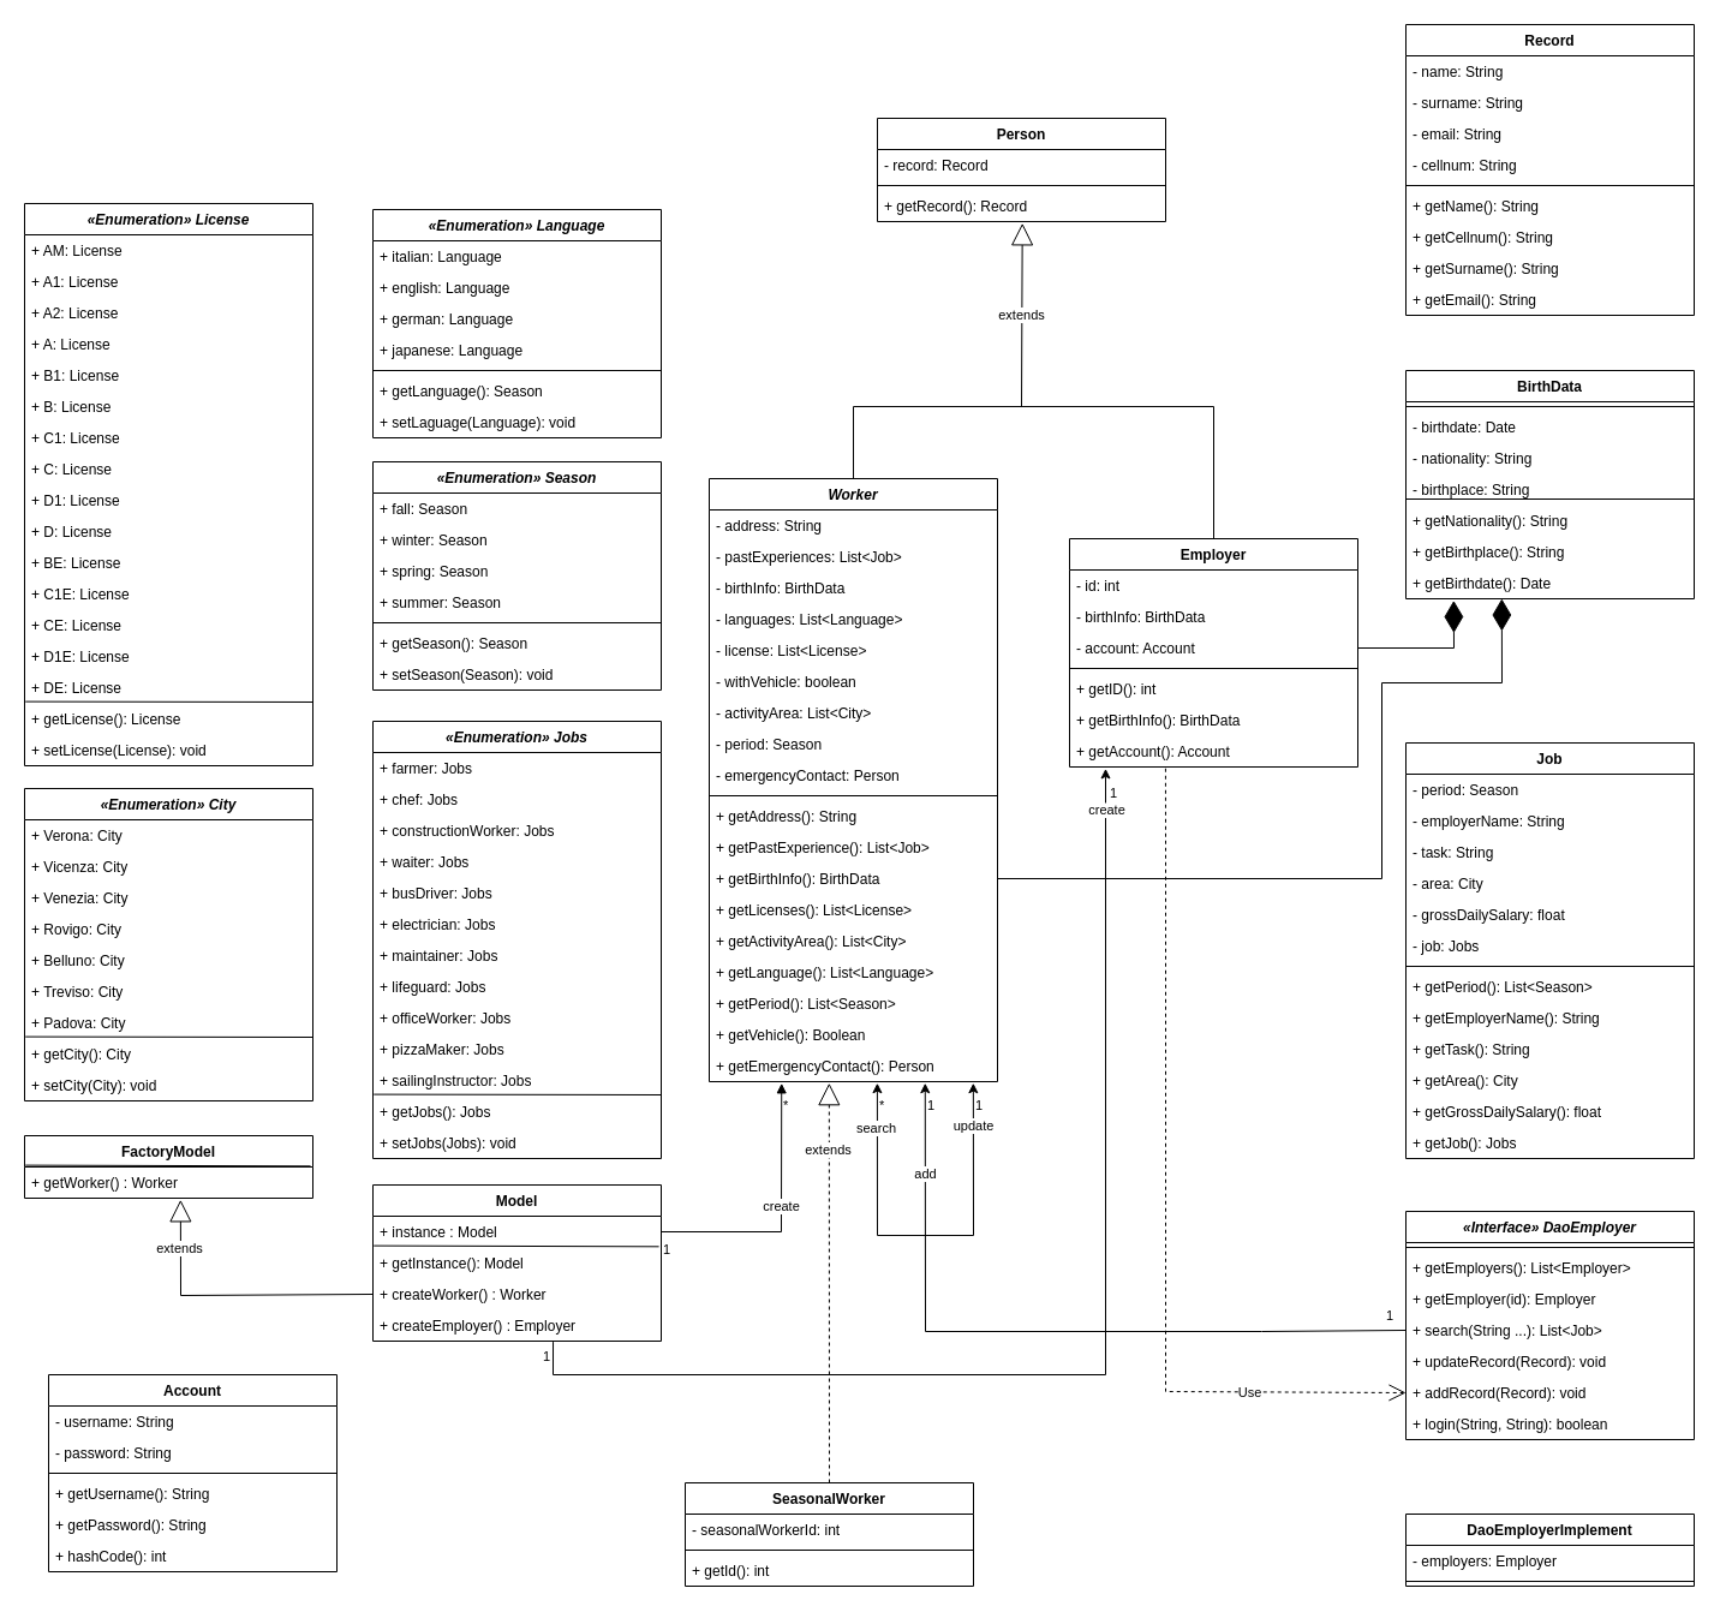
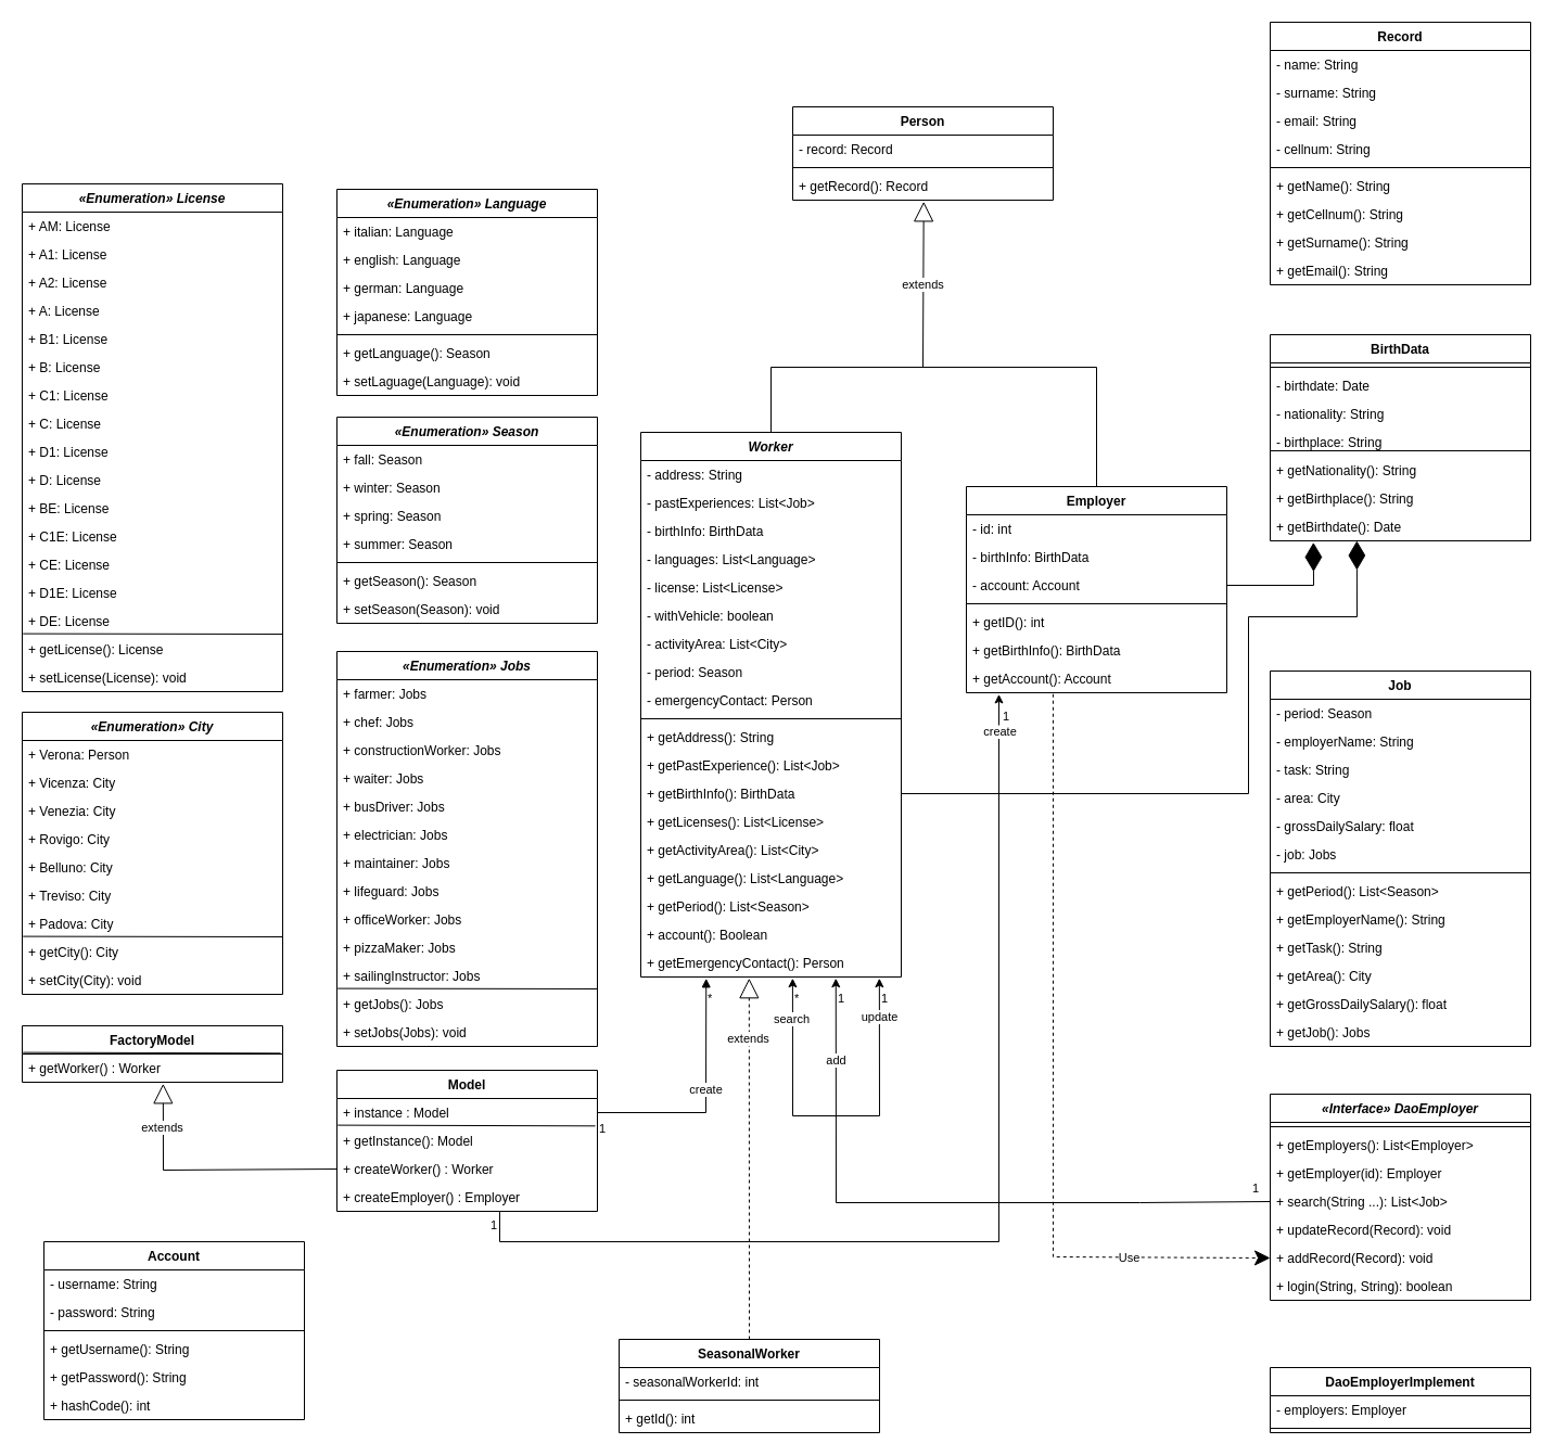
- <mxCell id="106" value="+ Verona: City" style="text;strokeColor=none;fillColor=none;align=left;verticalAlign=top;spacingLeft=4;spacingRight=4;overflow=hidden;rotatable=0;points=[[0,0.5],[1,0.5]];portConstraint=eastwest;" parent="105" vertex="1"><mxGeometry y="26" width="240" height="26" as="geometry" /></mxCell>
+ <mxCell id="106" value="+ Verona: Person" style="text;strokeColor=none;fillColor=none;align=left;verticalAlign=top;spacingLeft=4;spacingRight=4;overflow=hidden;rotatable=0;points=[[0,0.5],[1,0.5]];portConstraint=eastwest;" parent="105" vertex="1"><mxGeometry y="26" width="240" height="26" as="geometry" /></mxCell>
- <mxCell id="45" value="+ getVehicle(): Boolean" style="text;strokeColor=none;fillColor=none;align=left;verticalAlign=top;spacingLeft=4;spacingRight=4;overflow=hidden;rotatable=0;points=[[0,0.5],[1,0.5]];portConstraint=eastwest;" parent="27" vertex="1"><mxGeometry y="450" width="240" height="26" as="geometry" /></mxCell>
+ <mxCell id="45" value="+ account(): Boolean" style="text;strokeColor=none;fillColor=none;align=left;verticalAlign=top;spacingLeft=4;spacingRight=4;overflow=hidden;rotatable=0;points=[[0,0.5],[1,0.5]];portConstraint=eastwest;" parent="27" vertex="1"><mxGeometry y="450" width="240" height="26" as="geometry" /></mxCell>
- <mxCell id="158" value="Use" style="endArrow=open;endSize=12;dashed=1;html=1;rounded=0;exitX=0.333;exitY=1.048;exitDx=0;exitDy=0;exitPerimeter=0;entryX=0;entryY=0.5;entryDx=0;entryDy=0;" edge="1" parent="1" source="9" target="100"><mxGeometry x="0.638" y="-1" width="160" relative="1" as="geometry"><mxPoint x="910" y="728" as="sourcePoint" /><mxPoint x="1140" y="1038" as="targetPoint" /><Array as="points"><mxPoint x="970" y="708" /><mxPoint x="970" y="1158" /></Array><mxPoint as="offset" /></mxGeometry></mxCell>
+ <mxCell id="158" value="Use" style="endArrow=classic;endSize=12;dashed=1;html=1;rounded=0;exitX=0.333;exitY=1.048;exitDx=0;exitDy=0;exitPerimeter=0;entryX=0;entryY=0.5;entryDx=0;entryDy=0;" edge="1" parent="1" source="9" target="100"><mxGeometry x="0.638" y="-1" width="160" relative="1" as="geometry"><mxPoint x="910" y="728" as="sourcePoint" /><mxPoint x="1140" y="1038" as="targetPoint" /><Array as="points"><mxPoint x="970" y="708" /><mxPoint x="970" y="1158" /></Array><mxPoint as="offset" /></mxGeometry></mxCell>
